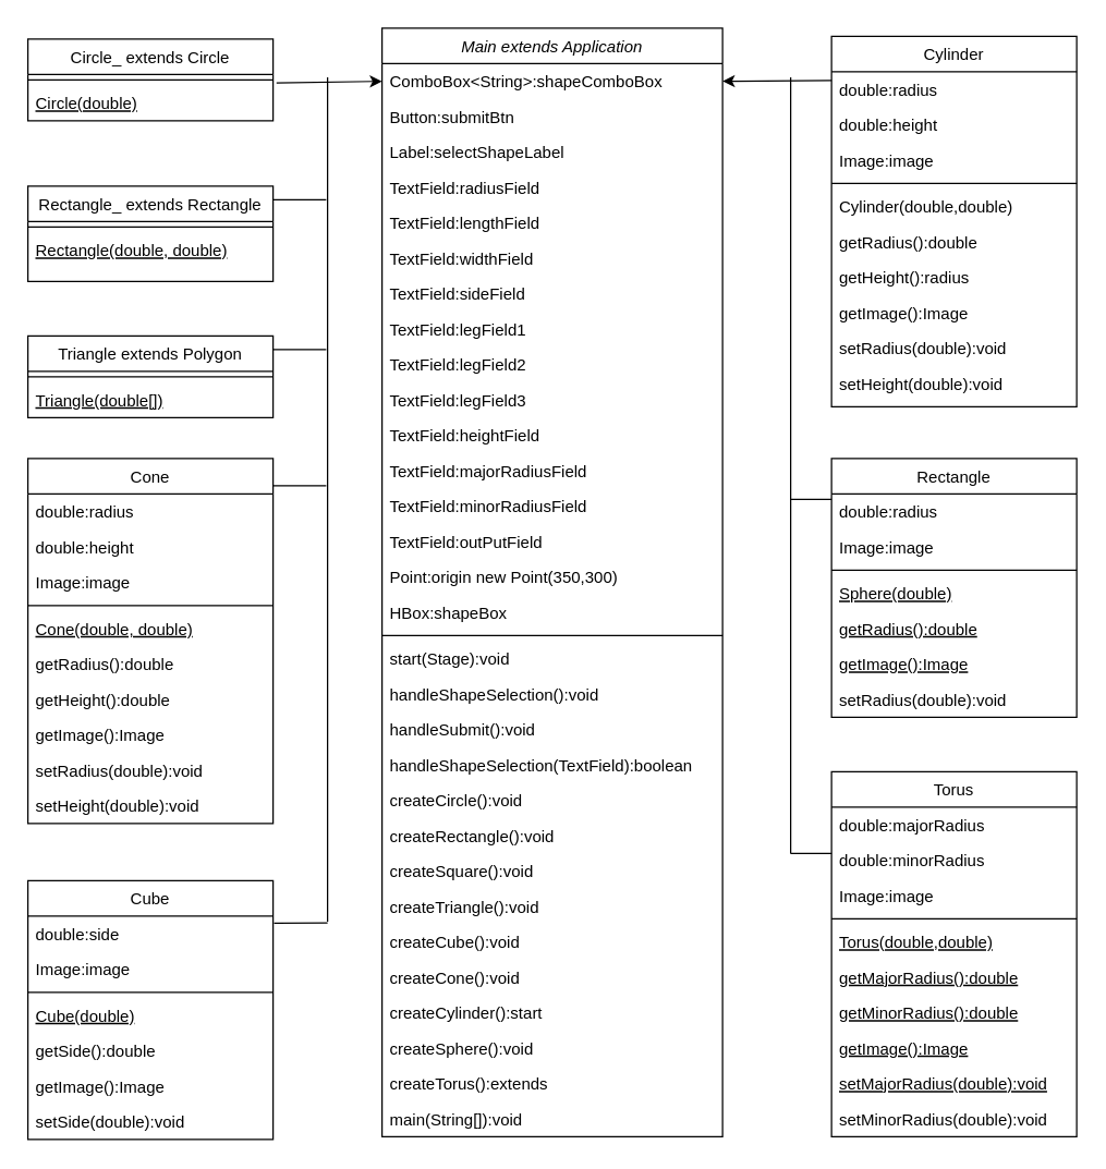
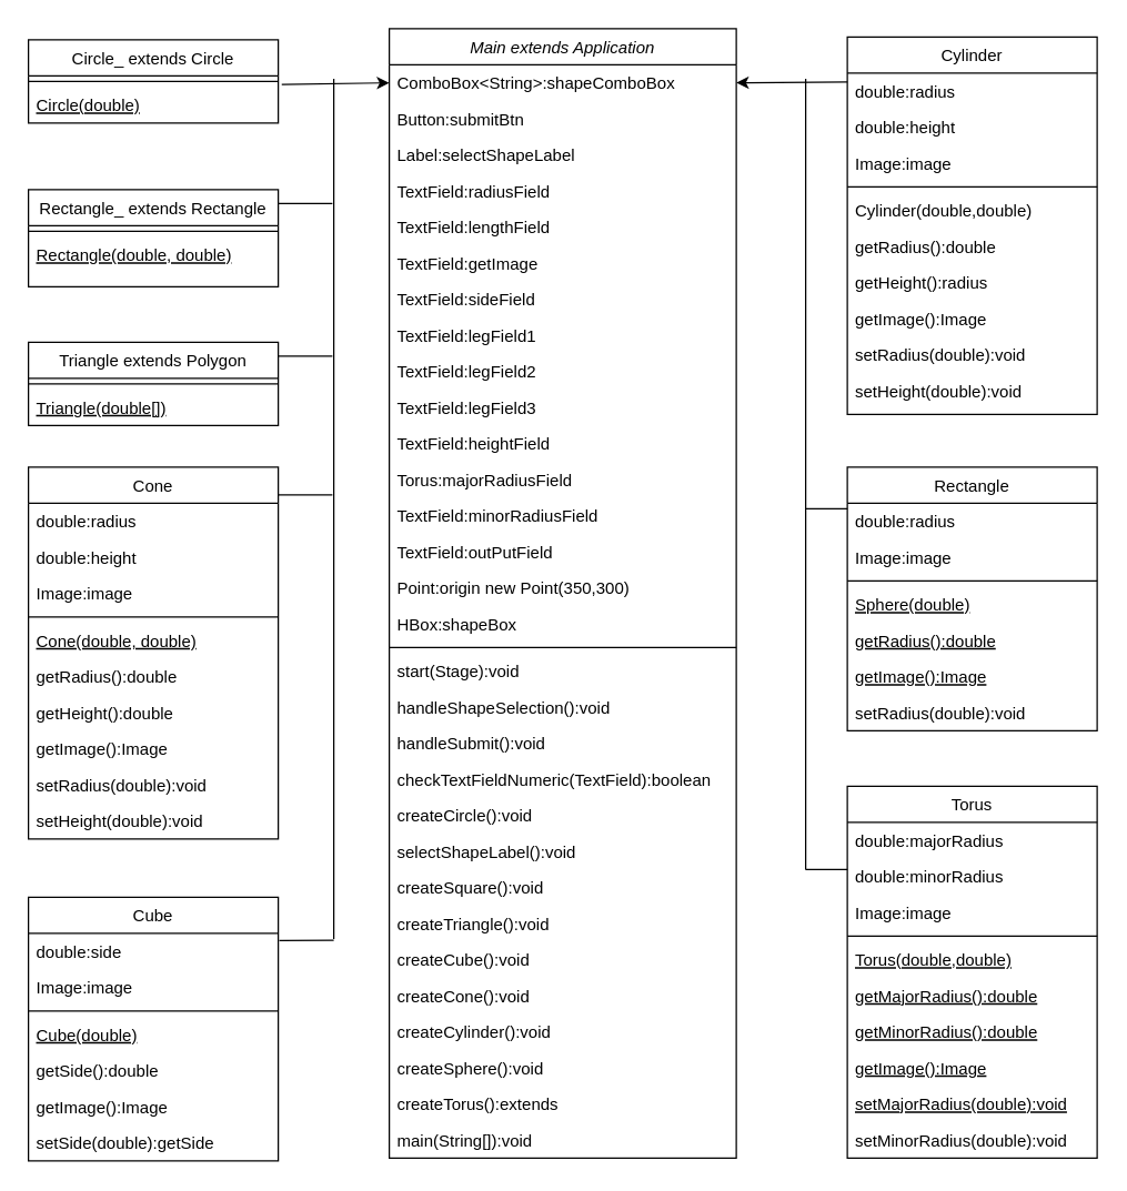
- <mxCell id="8" value="TextField:widthField" style="text;align=left;verticalAlign=top;spacingLeft=4;spacingRight=4;overflow=hidden;rotatable=0;points=[[0,0.5],[1,0.5]];portConstraint=eastwest;rounded=0;shadow=0;html=0;" vertex="1" parent="2"><mxGeometry y="156" width="250" height="26" as="geometry" /></mxCell>
+ <mxCell id="8" value="TextField:getImage" style="text;align=left;verticalAlign=top;spacingLeft=4;spacingRight=4;overflow=hidden;rotatable=0;points=[[0,0.5],[1,0.5]];portConstraint=eastwest;rounded=0;shadow=0;html=0;" vertex="1" parent="2"><mxGeometry y="156" width="250" height="26" as="geometry" /></mxCell>
- <mxCell id="14" value="TextField:majorRadiusField" style="text;align=left;verticalAlign=top;spacingLeft=4;spacingRight=4;overflow=hidden;rotatable=0;points=[[0,0.5],[1,0.5]];portConstraint=eastwest;rounded=0;shadow=0;html=0;" vertex="1" parent="2"><mxGeometry y="312" width="250" height="26" as="geometry" /></mxCell>
+ <mxCell id="14" value="Torus:majorRadiusField" style="text;align=left;verticalAlign=top;spacingLeft=4;spacingRight=4;overflow=hidden;rotatable=0;points=[[0,0.5],[1,0.5]];portConstraint=eastwest;rounded=0;shadow=0;html=0;" vertex="1" parent="2"><mxGeometry y="312" width="250" height="26" as="geometry" /></mxCell>
- <mxCell id="23" value="handleShapeSelection(TextField):boolean" style="text;align=left;verticalAlign=top;spacingLeft=4;spacingRight=4;overflow=hidden;rotatable=0;points=[[0,0.5],[1,0.5]];portConstraint=eastwest;" vertex="1" parent="2"><mxGeometry y="528" width="250" height="26" as="geometry" /></mxCell>
+ <mxCell id="23" value="checkTextFieldNumeric(TextField):boolean" style="text;align=left;verticalAlign=top;spacingLeft=4;spacingRight=4;overflow=hidden;rotatable=0;points=[[0,0.5],[1,0.5]];portConstraint=eastwest;" vertex="1" parent="2"><mxGeometry y="528" width="250" height="26" as="geometry" /></mxCell>
- <mxCell id="25" value="createRectangle():void" style="text;align=left;verticalAlign=top;spacingLeft=4;spacingRight=4;overflow=hidden;rotatable=0;points=[[0,0.5],[1,0.5]];portConstraint=eastwest;" vertex="1" parent="2"><mxGeometry y="580" width="250" height="26" as="geometry" /></mxCell>
+ <mxCell id="25" value="selectShapeLabel():void" style="text;align=left;verticalAlign=top;spacingLeft=4;spacingRight=4;overflow=hidden;rotatable=0;points=[[0,0.5],[1,0.5]];portConstraint=eastwest;" vertex="1" parent="2"><mxGeometry y="580" width="250" height="26" as="geometry" /></mxCell>
- <mxCell id="30" value="createCylinder():start" style="text;align=left;verticalAlign=top;spacingLeft=4;spacingRight=4;overflow=hidden;rotatable=0;points=[[0,0.5],[1,0.5]];portConstraint=eastwest;" vertex="1" parent="2"><mxGeometry y="710" width="250" height="26" as="geometry" /></mxCell>
+ <mxCell id="30" value="createCylinder():void" style="text;align=left;verticalAlign=top;spacingLeft=4;spacingRight=4;overflow=hidden;rotatable=0;points=[[0,0.5],[1,0.5]];portConstraint=eastwest;" vertex="1" parent="2"><mxGeometry y="710" width="250" height="26" as="geometry" /></mxCell>
- <mxCell id="91" value="setSide(double):void" style="text;align=left;verticalAlign=top;spacingLeft=4;spacingRight=4;overflow=hidden;rotatable=0;points=[[0,0.5],[1,0.5]];portConstraint=eastwest;" vertex="1" parent="84"><mxGeometry y="164" width="180" height="26" as="geometry" /></mxCell>
+ <mxCell id="91" value="setSide(double):getSide" style="text;align=left;verticalAlign=top;spacingLeft=4;spacingRight=4;overflow=hidden;rotatable=0;points=[[0,0.5],[1,0.5]];portConstraint=eastwest;" vertex="1" parent="84"><mxGeometry y="164" width="180" height="26" as="geometry" /></mxCell>
